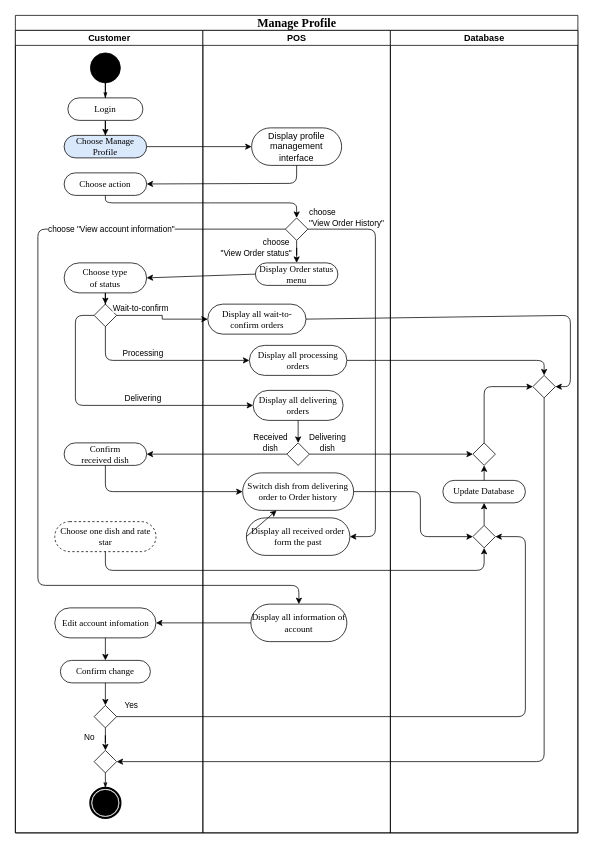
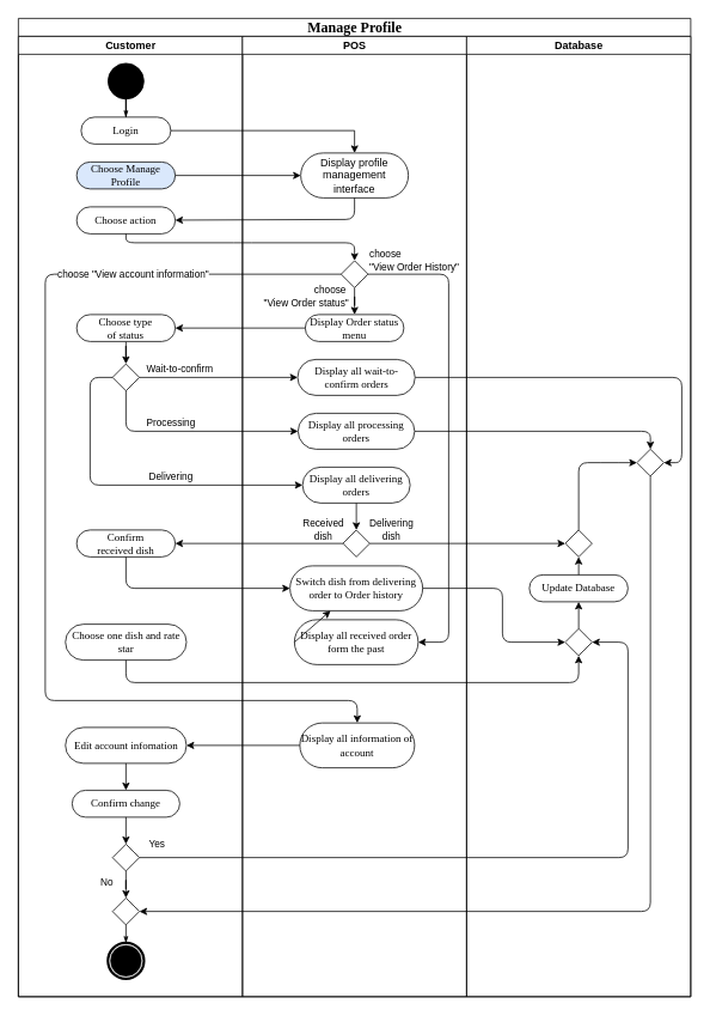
- <mxCell id="5" value="" style="edgeStyle=orthogonalEdgeStyle;rounded=0;orthogonalLoop=1;jettySize=auto;html=1;" parent="3" source="6" target="8" edge="1"><mxGeometry relative="1" as="geometry" /></mxCell>
+ <mxCell id="5" value="" style="edgeStyle=orthogonalEdgeStyle;rounded=0;orthogonalLoop=1;jettySize=auto;html=1;" parent="3" source="6" target="35" edge="1"><mxGeometry relative="1" as="geometry" /></mxCell>
- <mxCell id="10" value="Choose type &lt;br&gt;of status" style="rounded=1;whiteSpace=wrap;html=1;shadow=0;comic=0;labelBackgroundColor=none;strokeWidth=1;fontFamily=Verdana;fontSize=12;align=center;arcSize=50;" parent="3" vertex="1"><mxGeometry x="65" y="310" width="110" height="40" as="geometry" /></mxCell>
+ <mxCell id="10" value="Choose type &lt;br&gt;of status" style="rounded=1;whiteSpace=wrap;html=1;shadow=0;comic=0;labelBackgroundColor=none;strokeWidth=1;fontFamily=Verdana;fontSize=12;align=center;arcSize=50;" parent="3" vertex="1"><mxGeometry x="65" y="310" width="110" height="30" as="geometry" /></mxCell>
- <mxCell id="39" value="Display all wait-to-confirm orders" style="rounded=1;whiteSpace=wrap;html=1;shadow=0;comic=0;labelBackgroundColor=none;strokeWidth=1;fontFamily=Verdana;fontSize=12;align=center;arcSize=50;" parent="34" vertex="1"><mxGeometry x="6.5" y="365" width="131" height="40" as="geometry" /></mxCell>
+ <mxCell id="39" value="Display all wait-to-confirm orders" style="rounded=1;whiteSpace=wrap;html=1;shadow=0;comic=0;labelBackgroundColor=none;strokeWidth=1;fontFamily=Verdana;fontSize=12;align=center;arcSize=50;" parent="34" vertex="1"><mxGeometry x="61.5" y="360" width="131" height="40" as="geometry" /></mxCell>
- <mxCell id="13" value="Choose one dish and rate star" style="rounded=1;whiteSpace=wrap;html=1;shadow=0;comic=0;labelBackgroundColor=none;strokeWidth=1;fontFamily=Verdana;fontSize=12;align=center;arcSize=50;dashed=1;" parent="3" vertex="1"><mxGeometry x="52.5" y="655" width="135" height="40" as="geometry" /></mxCell>
+ <mxCell id="13" value="Choose one dish and rate star" style="rounded=1;whiteSpace=wrap;html=1;shadow=0;comic=0;labelBackgroundColor=none;strokeWidth=1;fontFamily=Verdana;fontSize=12;align=center;arcSize=50;" parent="3" vertex="1"><mxGeometry x="52.5" y="655" width="135" height="40" as="geometry" /></mxCell>
